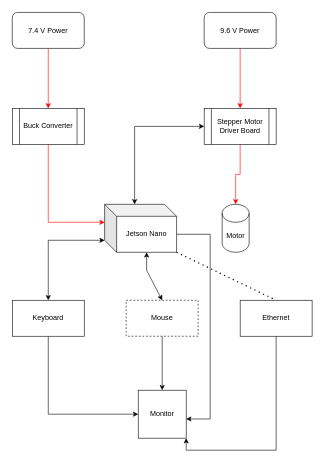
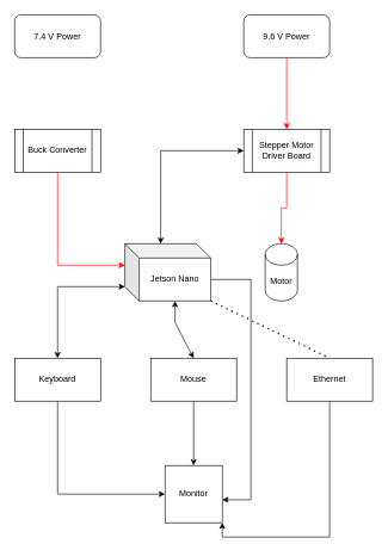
- <mxCell id="2" style="edgeStyle=orthogonalEdgeStyle;rounded=0;orthogonalLoop=1;jettySize=auto;html=1;exitX=0.5;exitY=1;exitDx=0;exitDy=0;entryX=0.5;entryY=0;entryDx=0;entryDy=0;strokeColor=#FF0000;" edge="1" parent="1" source="3" target="7"><mxGeometry relative="1" as="geometry" /></mxCell>
- <mxCell id="17" value="Mouse" style="rounded=0;whiteSpace=wrap;html=1;dashed=1;" vertex="1" parent="1"><mxGeometry x="210" y="500" width="120" height="60" as="geometry" /></mxCell>
+ <mxCell id="17" value="Mouse" style="rounded=0;whiteSpace=wrap;html=1;" vertex="1" parent="1"><mxGeometry x="210" y="500" width="120" height="60" as="geometry" /></mxCell>
